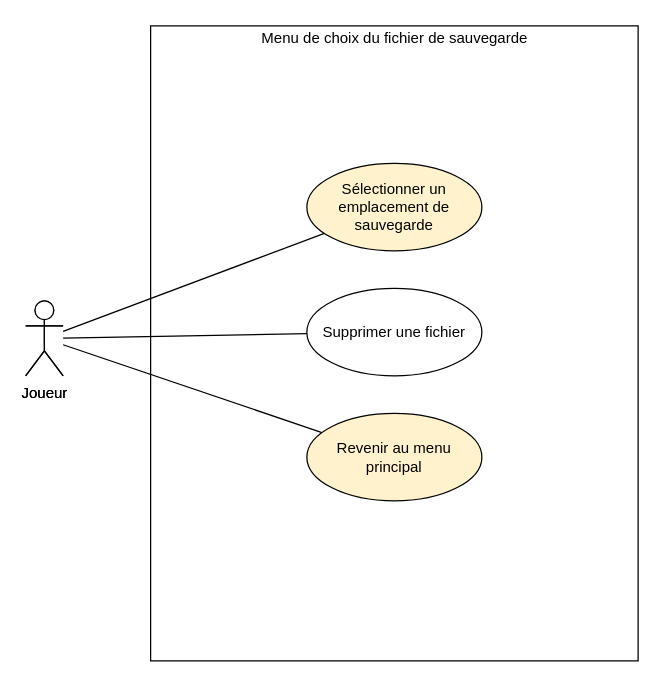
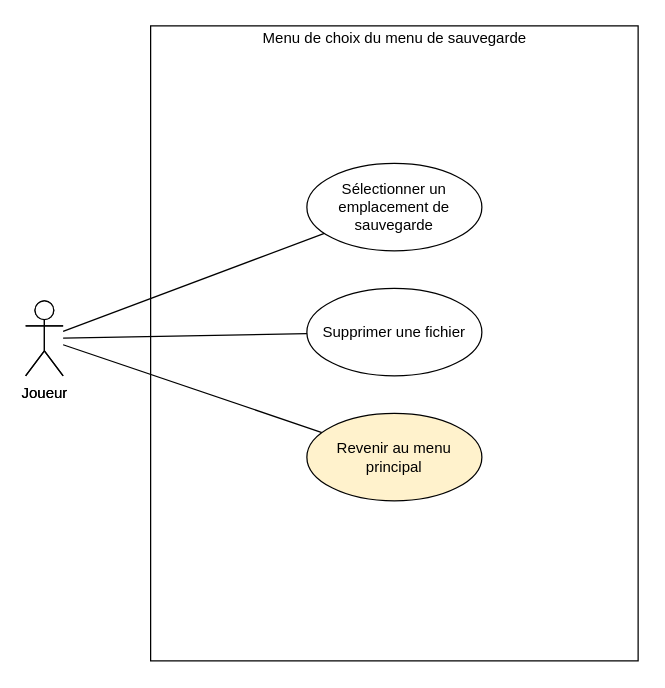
- <mxCell id="9" value="Menu de choix du fichier de sauvegarde" style="text;html=1;align=center;verticalAlign=middle;resizable=0;points=[];autosize=1;" parent="1" vertex="1"><mxGeometry x="200" y="20" width="230" height="20" as="geometry" /></mxCell>
+ <mxCell id="9" value="Menu de choix du menu de sauvegarde" style="text;html=1;align=center;verticalAlign=middle;resizable=0;points=[];autosize=1;" parent="1" vertex="1"><mxGeometry x="200" y="20" width="230" height="20" as="geometry" /></mxCell>
- <mxCell id="10" value="Sélectionner un emplacement de sauvegarde" style="ellipse;whiteSpace=wrap;html=1;fillColor=#fff2cc;" parent="1" vertex="1"><mxGeometry x="245" y="130" width="140" height="70" as="geometry" /></mxCell>
+ <mxCell id="10" value="Sélectionner un emplacement de sauvegarde" style="ellipse;whiteSpace=wrap;html=1;" parent="1" vertex="1"><mxGeometry x="245" y="130" width="140" height="70" as="geometry" /></mxCell>
